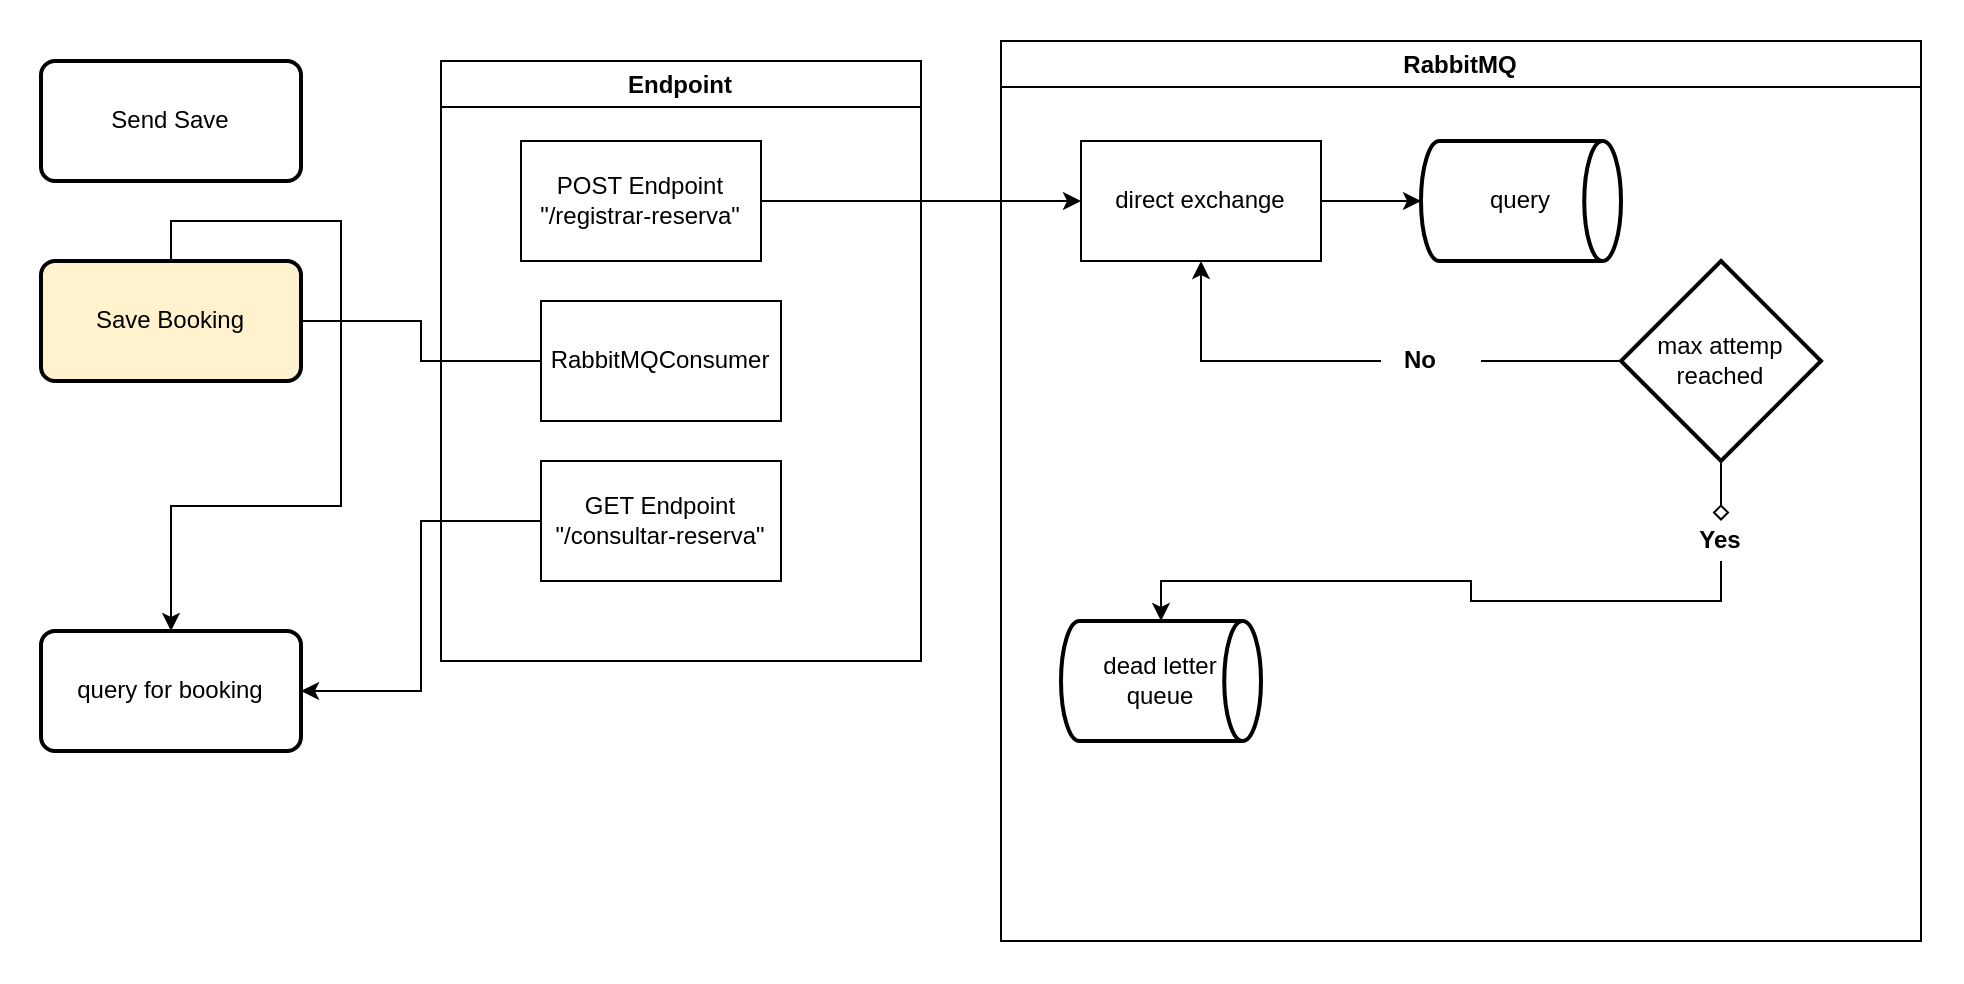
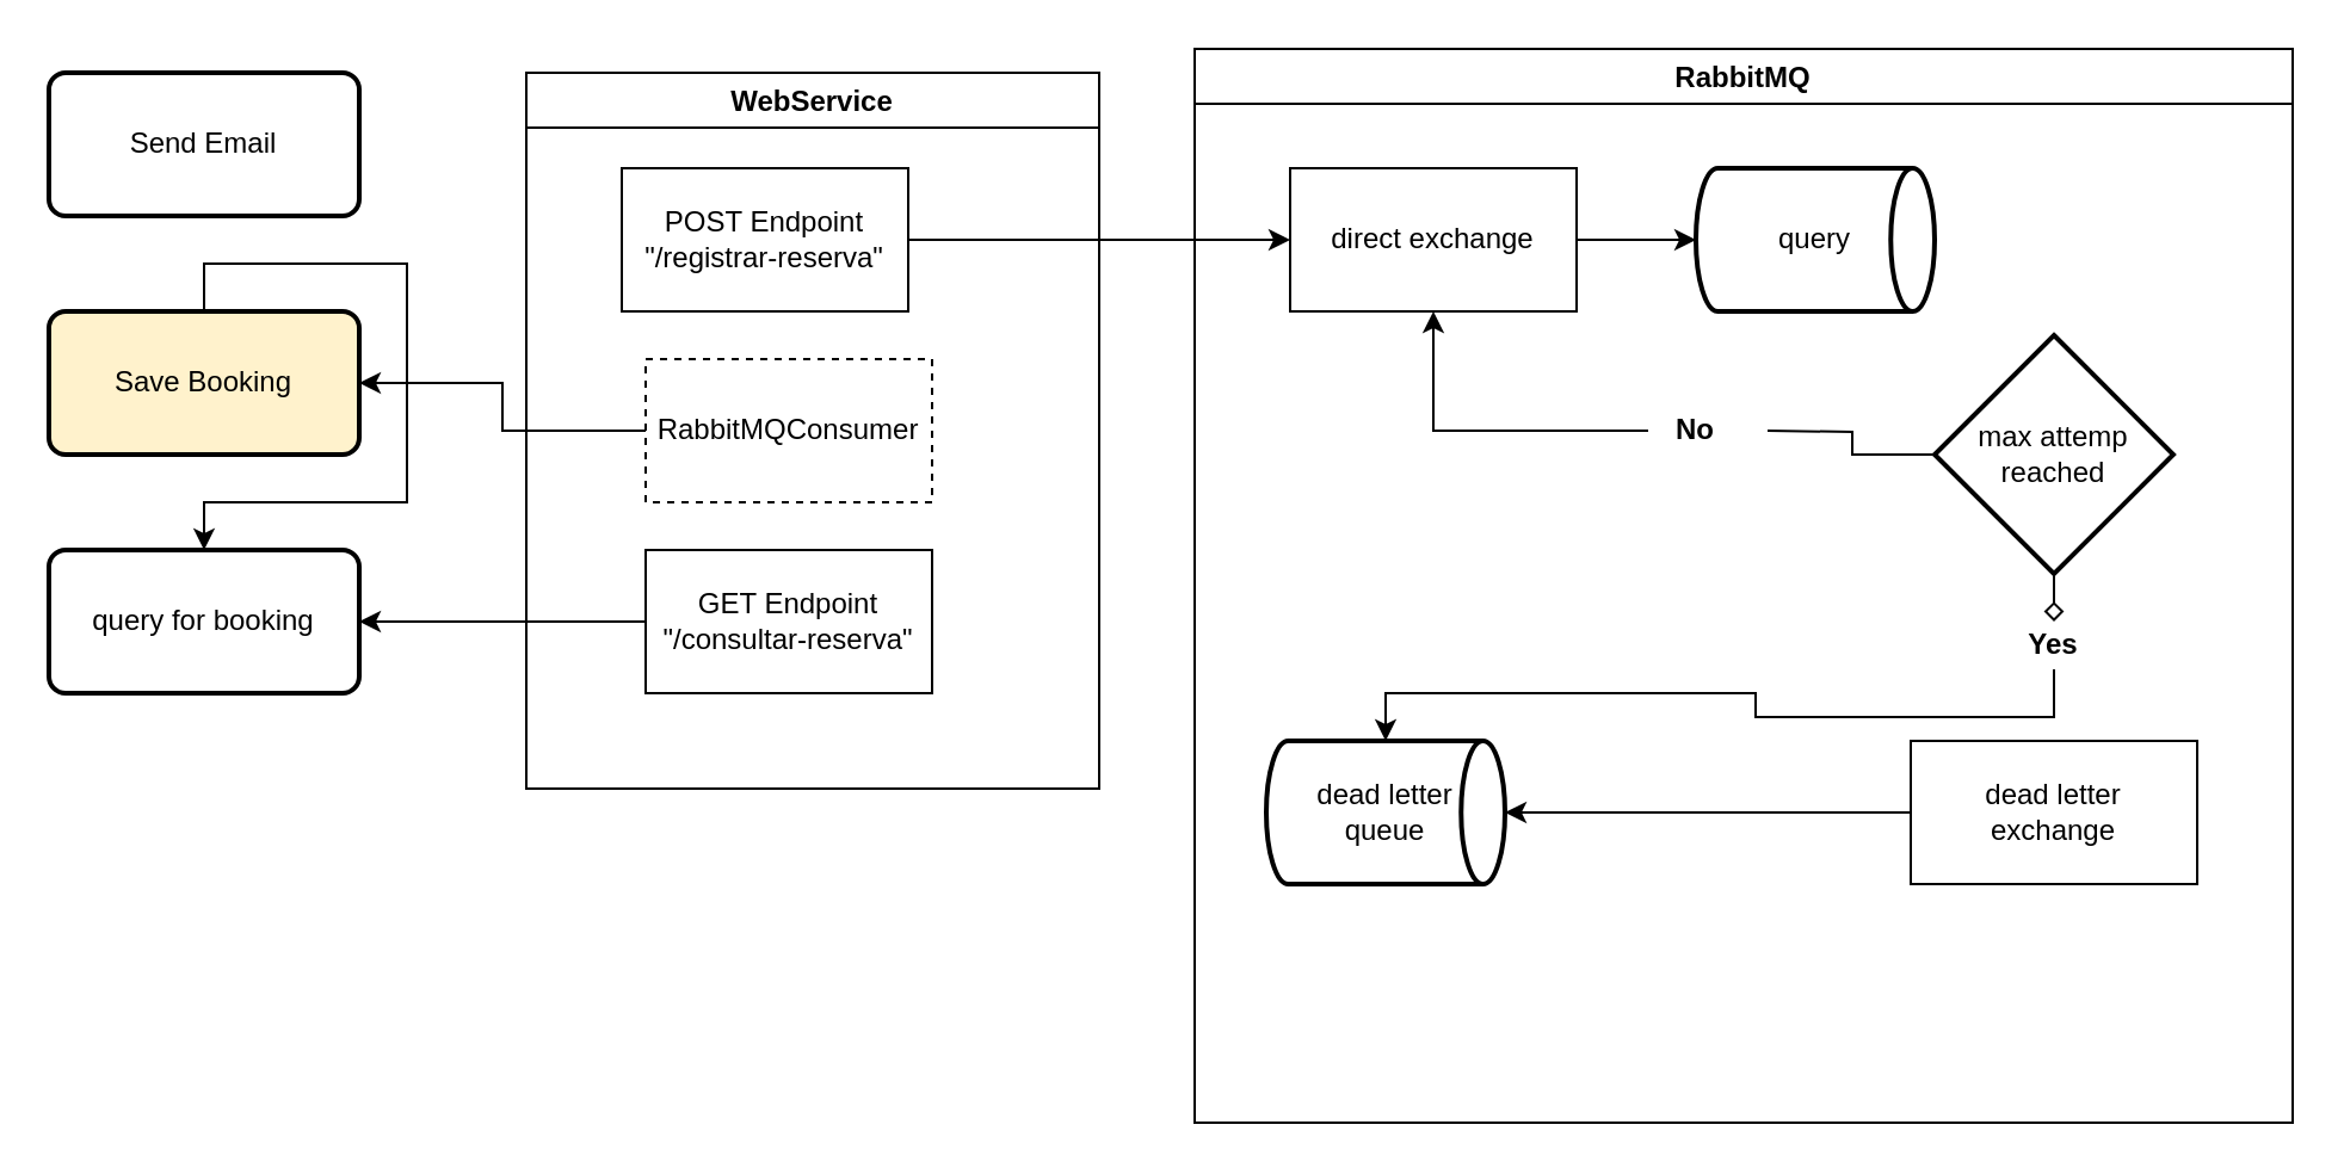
- <mxCell id="6" value="Endpoint" style="swimlane;" parent="1" vertex="1"><mxGeometry x="220" y="30" width="240" height="300" as="geometry" /></mxCell>
+ <mxCell id="6" value="WebService" style="swimlane;" parent="1" vertex="1"><mxGeometry x="220" y="30" width="240" height="300" as="geometry" /></mxCell>
- <mxCell id="26" value="Send Save" style="rounded=1;whiteSpace=wrap;html=1;absoluteArcSize=1;arcSize=14;strokeWidth=2;" parent="1" vertex="1"><mxGeometry x="20" y="30" width="130" height="60" as="geometry" /></mxCell>
+ <mxCell id="26" value="Send Email" style="rounded=1;whiteSpace=wrap;html=1;absoluteArcSize=1;arcSize=14;strokeWidth=2;" parent="1" vertex="1"><mxGeometry x="20" y="30" width="130" height="60" as="geometry" /></mxCell>
- <mxCell id="3" style="edgeStyle=orthogonalEdgeStyle;rounded=0;orthogonalLoop=1;jettySize=auto;html=1;exitX=0;exitY=0.5;exitDx=0;exitDy=0;entryX=1;entryY=0.5;entryDx=0;entryDy=0;endArrow=none;" parent="1" source="8" target="5" edge="1"><mxGeometry relative="1" as="geometry" /></mxCell>
+ <mxCell id="3" style="edgeStyle=orthogonalEdgeStyle;rounded=0;orthogonalLoop=1;jettySize=auto;html=1;exitX=0;exitY=0.5;exitDx=0;exitDy=0;entryX=1;entryY=0.5;entryDx=0;entryDy=0;" parent="1" source="8" target="5" edge="1"><mxGeometry relative="1" as="geometry" /></mxCell>
- <mxCell id="8" value="RabbitMQConsumer" style="rounded=0;whiteSpace=wrap;html=1;" parent="6" vertex="1"><mxGeometry x="50" y="120" width="120" height="60" as="geometry" /></mxCell>
+ <mxCell id="8" value="RabbitMQConsumer" style="rounded=0;whiteSpace=wrap;html=1;dashed=1;" parent="6" vertex="1"><mxGeometry x="50" y="120" width="120" height="60" as="geometry" /></mxCell>
- <mxCell id="15" value="max attemp&lt;br&gt;reached" style="strokeWidth=2;html=1;shape=mxgraph.flowchart.decision;whiteSpace=wrap;" parent="10" vertex="1"><mxGeometry x="310" y="110" width="100" height="100" as="geometry" /></mxCell>
+ <mxCell id="15" value="max attemp&lt;br&gt;reached" style="strokeWidth=2;html=1;shape=mxgraph.flowchart.decision;whiteSpace=wrap;" parent="10" vertex="1"><mxGeometry x="310" y="120" width="100" height="100" as="geometry" /></mxCell>
+ <mxCell id="12" style="edgeStyle=orthogonalEdgeStyle;rounded=0;orthogonalLoop=1;jettySize=auto;html=1;exitX=0;exitY=0.5;exitDx=0;exitDy=0;entryX=1;entryY=0.5;entryDx=0;entryDy=0;entryPerimeter=0;endArrow=classic;endFill=1;" parent="10" source="13" target="11" edge="1"><mxGeometry relative="1" as="geometry" /></mxCell>
+ <mxCell id="13" value="dead letter &lt;br&gt;exchange" style="rounded=0;whiteSpace=wrap;html=1;" parent="10" vertex="1"><mxGeometry x="300" y="290" width="120" height="60" as="geometry" /></mxCell>
- <mxCell id="24" value="query for booking" style="rounded=1;whiteSpace=wrap;html=1;absoluteArcSize=1;arcSize=14;strokeWidth=2;" parent="1" vertex="1"><mxGeometry x="20" y="315" width="130" height="60" as="geometry" /></mxCell>
+ <mxCell id="24" value="query for booking" style="rounded=1;whiteSpace=wrap;html=1;absoluteArcSize=1;arcSize=14;strokeWidth=2;" parent="1" vertex="1"><mxGeometry x="20" y="230" width="130" height="60" as="geometry" /></mxCell>
